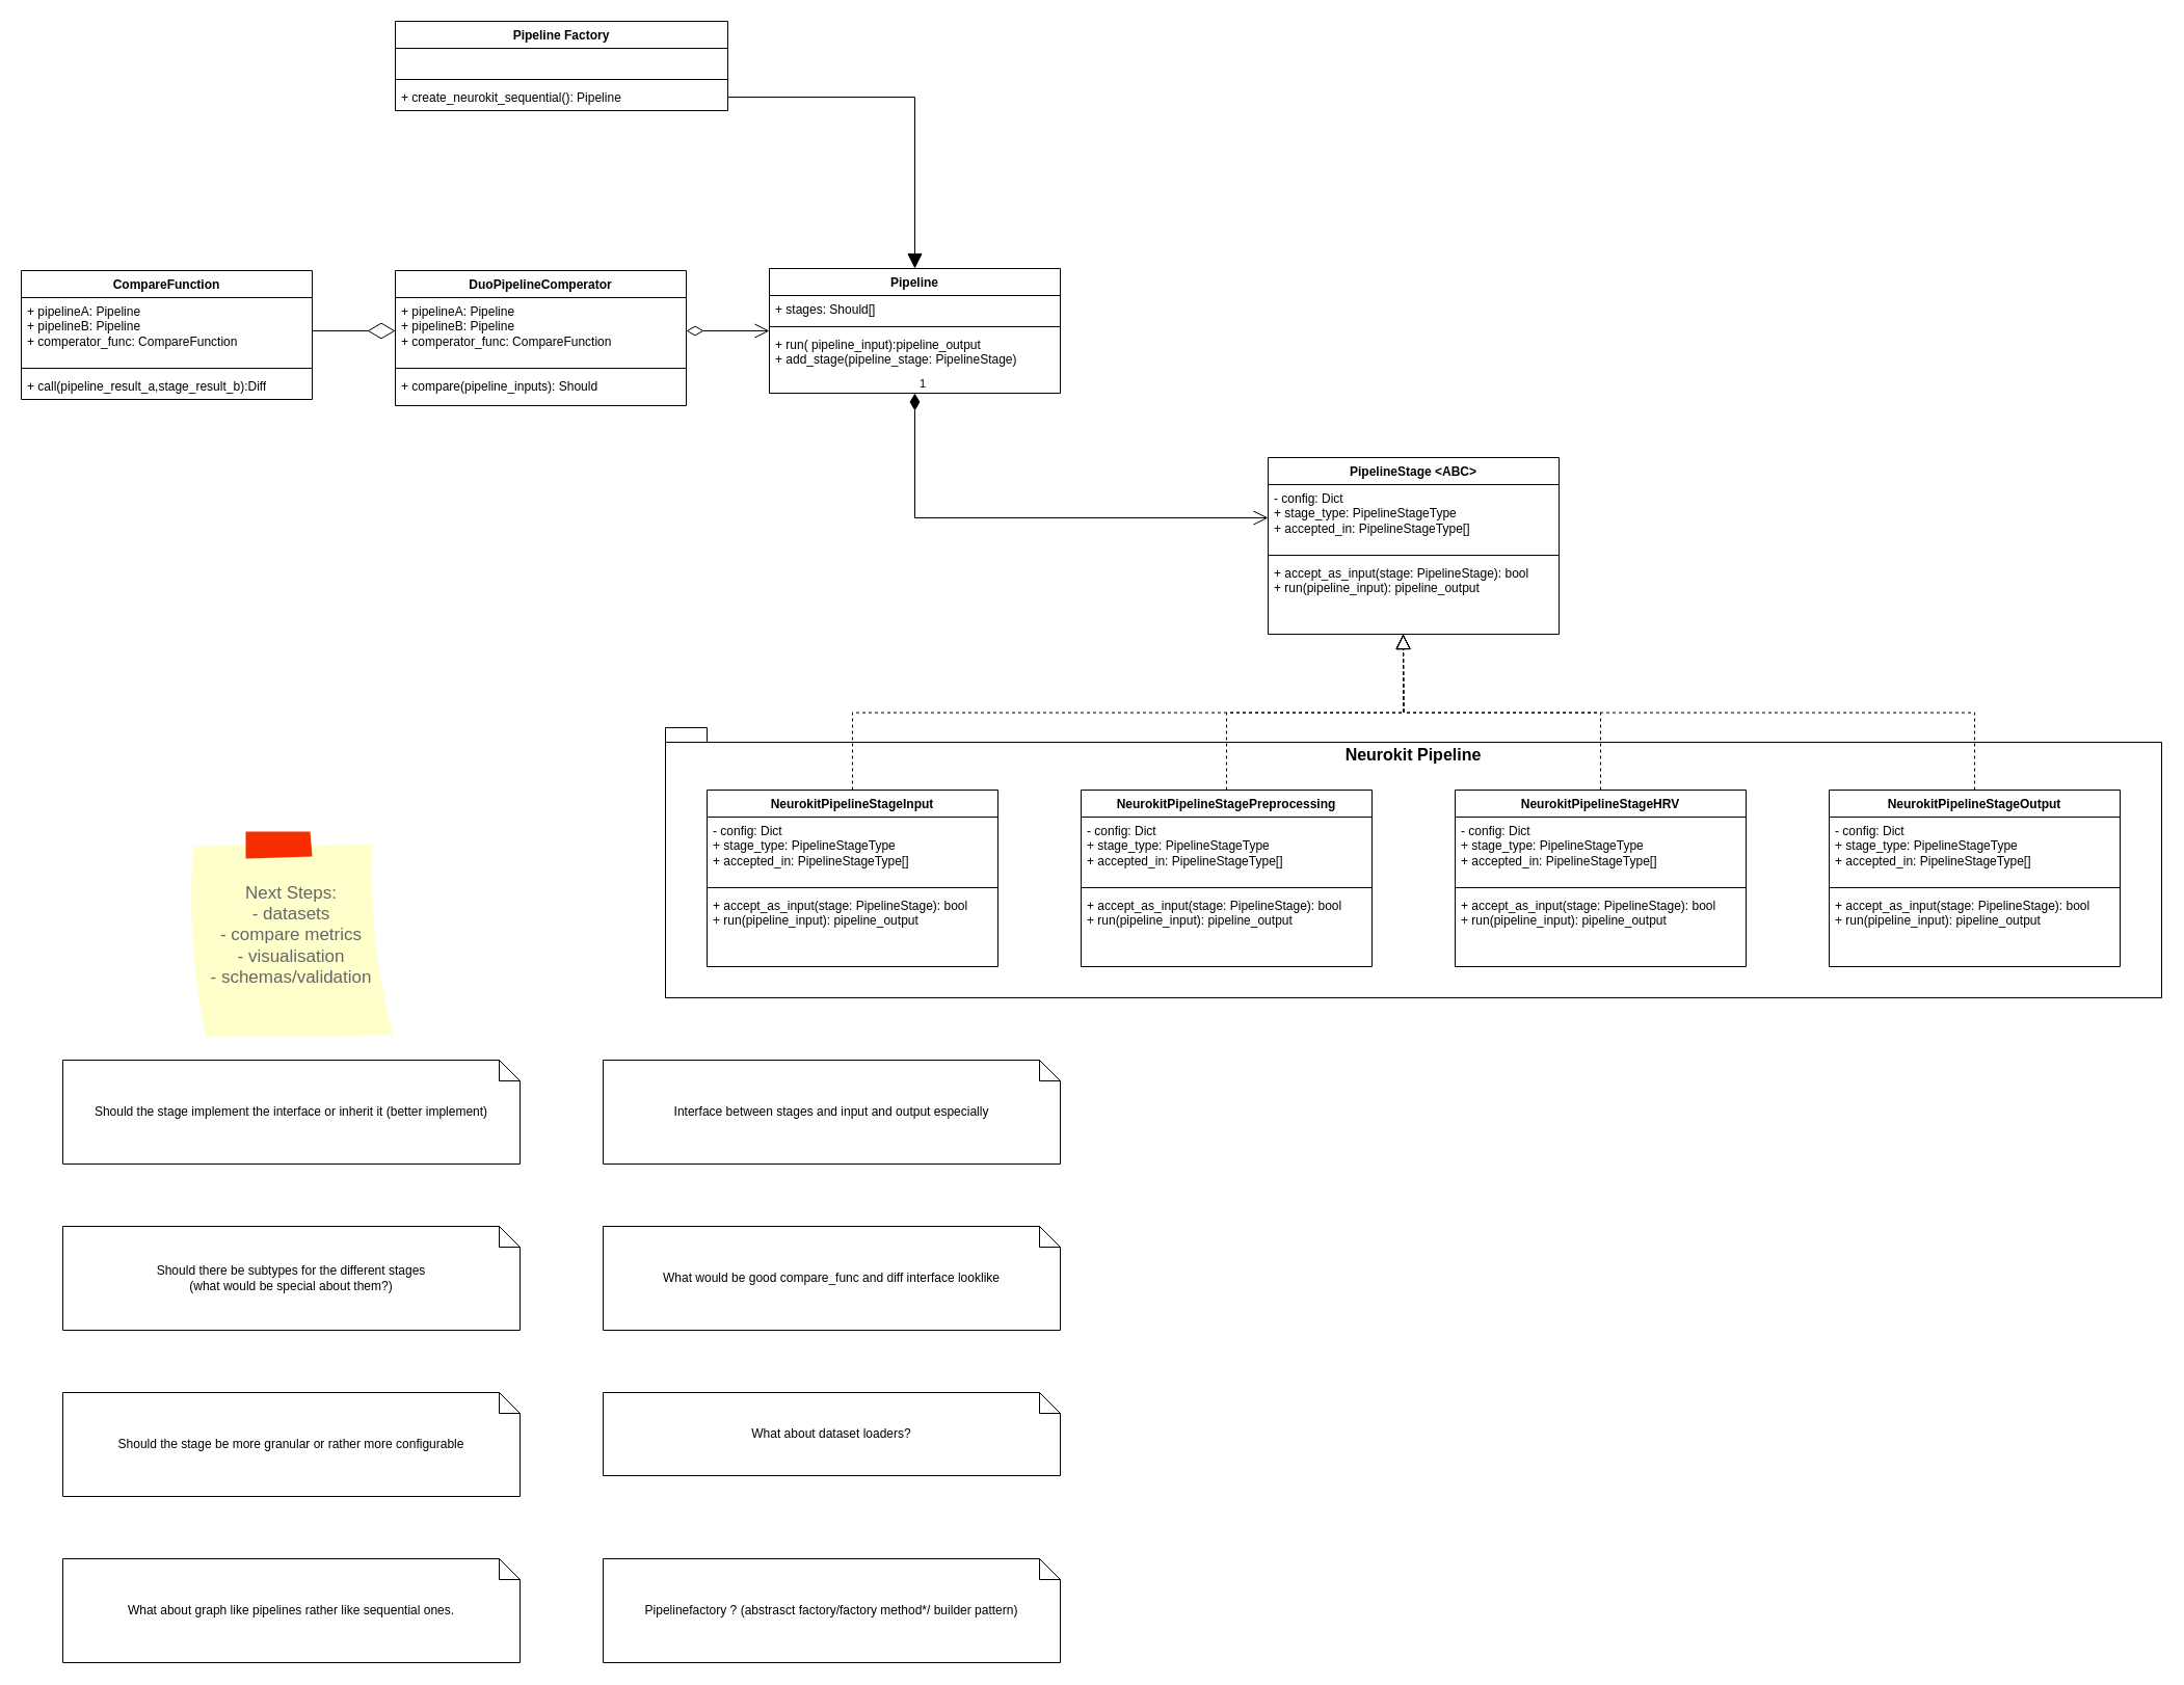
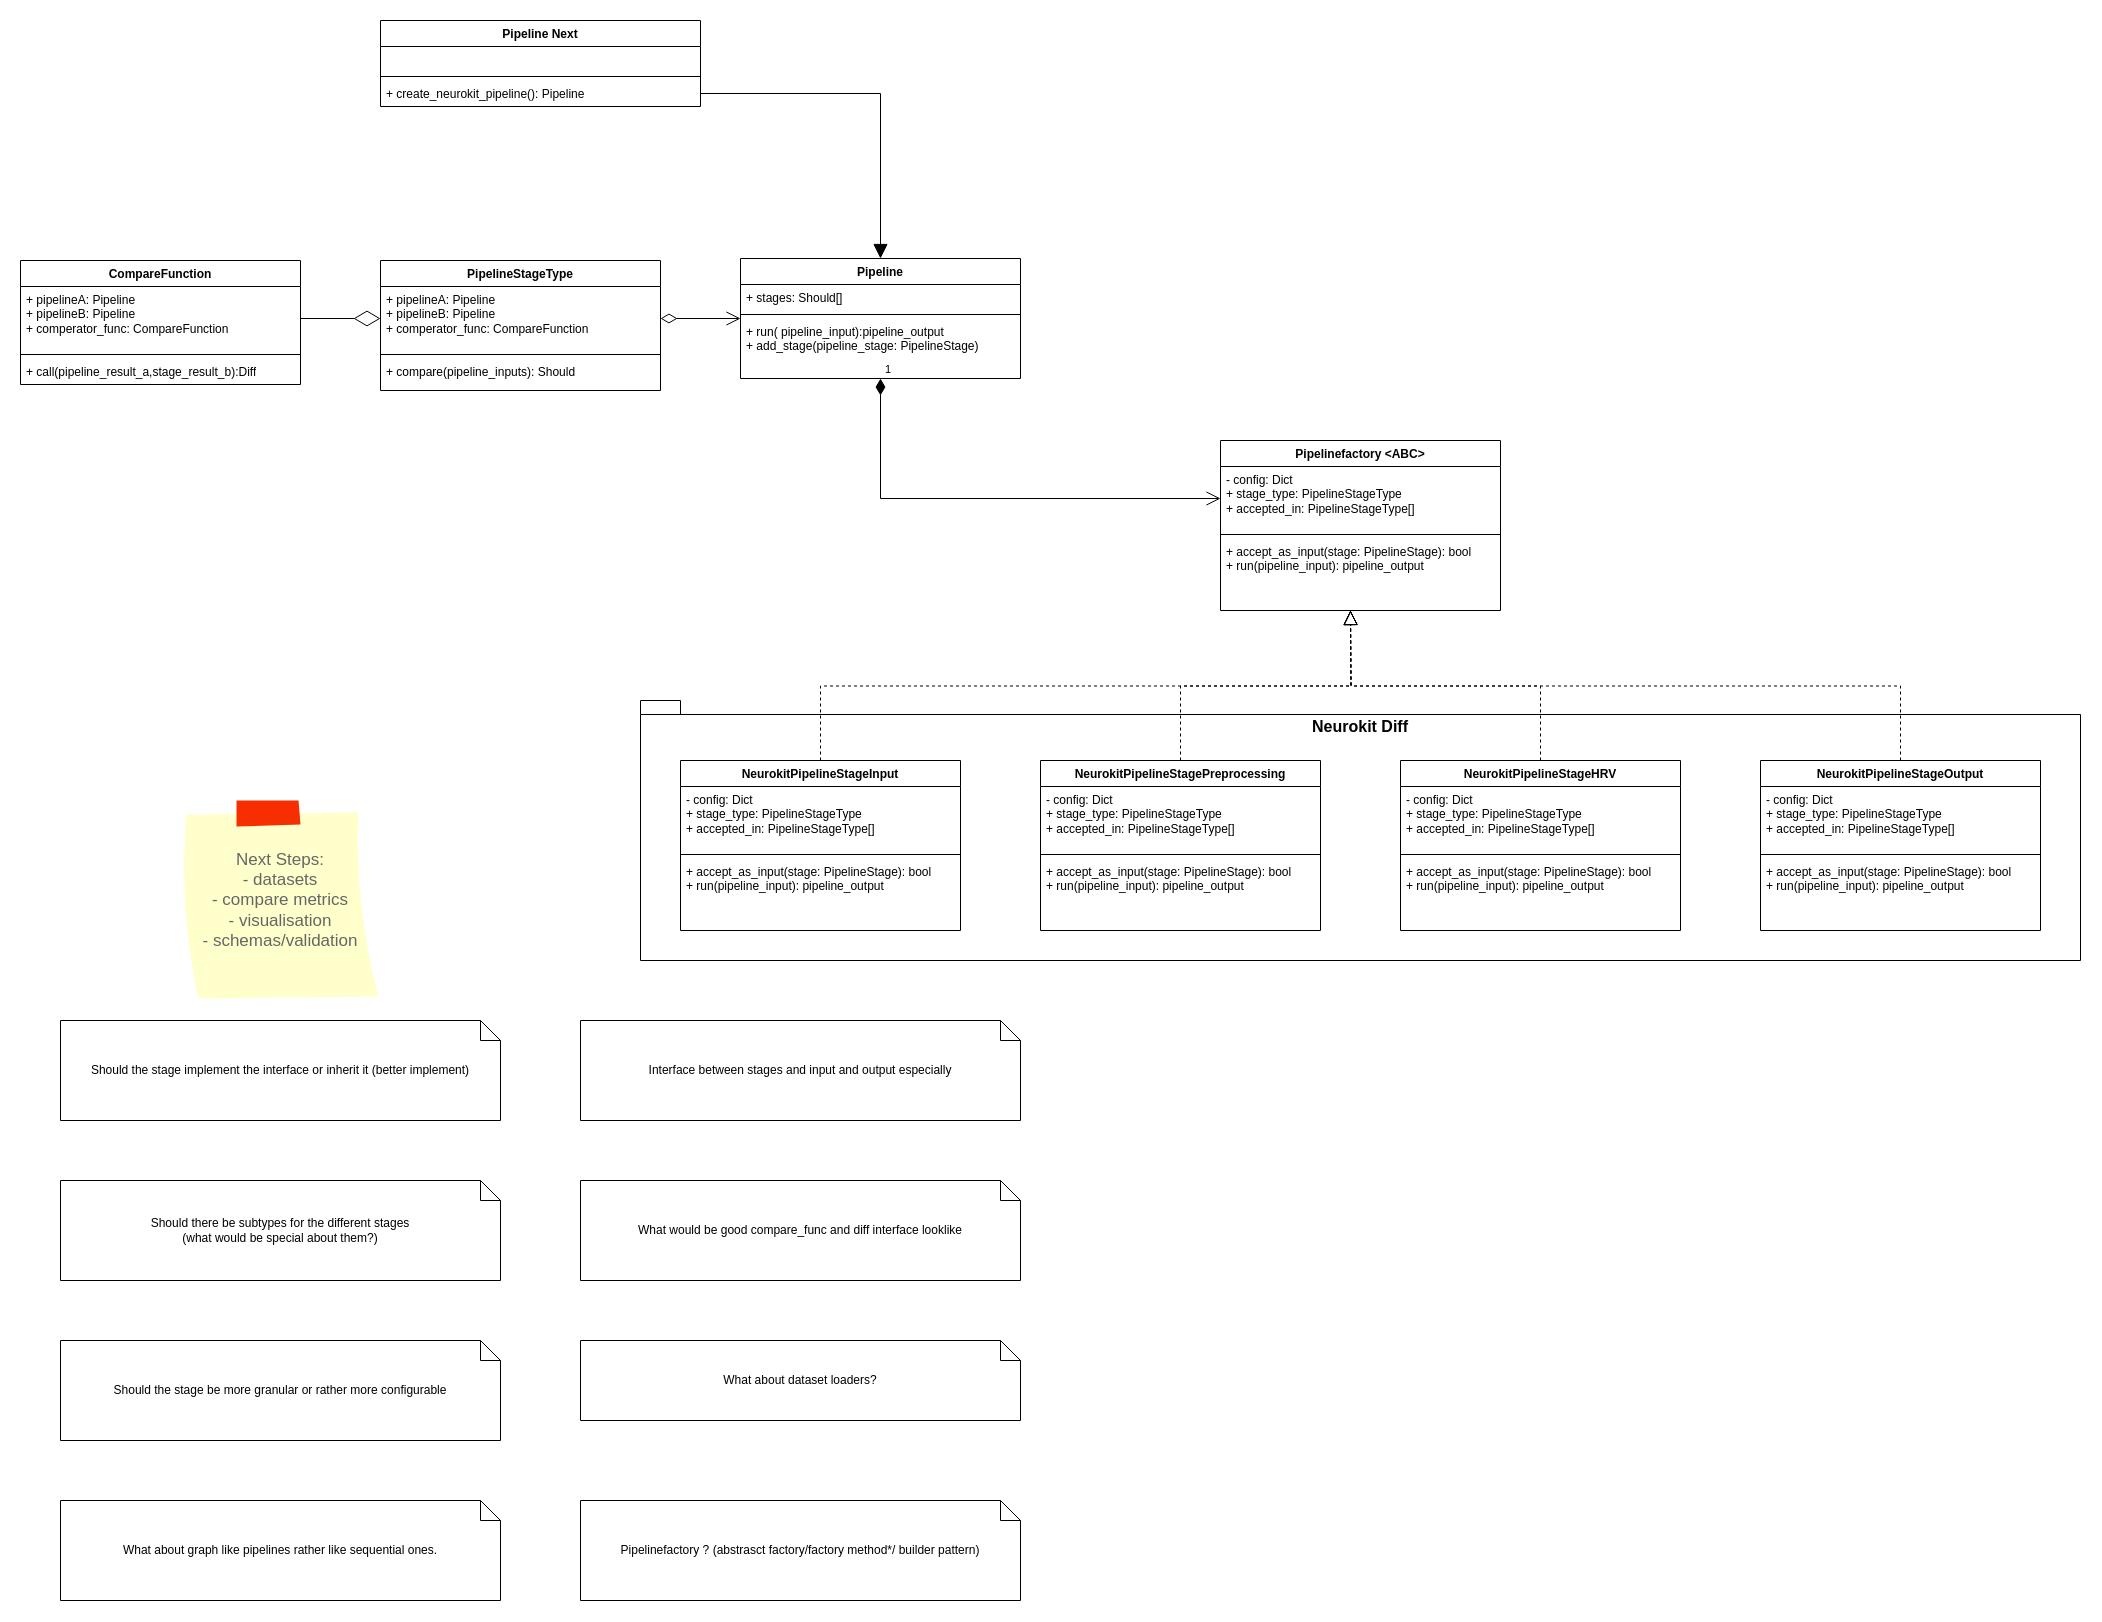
- <mxCell id="7" value="Pipeline Factory" style="swimlane;fontStyle=1;align=center;verticalAlign=top;childLayout=stackLayout;horizontal=1;startSize=26;horizontalStack=0;resizeParent=1;resizeParentMax=0;resizeLast=0;collapsible=1;marginBottom=0;whiteSpace=wrap;html=1;" parent="1" vertex="1"><mxGeometry x="380" y="20" width="320" height="86" as="geometry" /></mxCell>
+ <mxCell id="7" value="Pipeline Next" style="swimlane;fontStyle=1;align=center;verticalAlign=top;childLayout=stackLayout;horizontal=1;startSize=26;horizontalStack=0;resizeParent=1;resizeParentMax=0;resizeLast=0;collapsible=1;marginBottom=0;whiteSpace=wrap;html=1;" parent="1" vertex="1"><mxGeometry x="380" y="20" width="320" height="86" as="geometry" /></mxCell>
- <mxCell id="10" value="+ create_neurokit_sequential(): Pipeline" style="text;strokeColor=none;fillColor=none;align=left;verticalAlign=top;spacingLeft=4;spacingRight=4;overflow=hidden;rotatable=0;points=[[0,0.5],[1,0.5]];portConstraint=eastwest;whiteSpace=wrap;html=1;" parent="7" vertex="1"><mxGeometry y="60" width="320" height="26" as="geometry" /></mxCell>
+ <mxCell id="10" value="+ create_neurokit_pipeline(): Pipeline" style="text;strokeColor=none;fillColor=none;align=left;verticalAlign=top;spacingLeft=4;spacingRight=4;overflow=hidden;rotatable=0;points=[[0,0.5],[1,0.5]];portConstraint=eastwest;whiteSpace=wrap;html=1;" parent="7" vertex="1"><mxGeometry y="60" width="320" height="26" as="geometry" /></mxCell>
- <mxCell id="15" value="DuoPipelineComperator" style="swimlane;fontStyle=1;align=center;verticalAlign=top;childLayout=stackLayout;horizontal=1;startSize=26;horizontalStack=0;resizeParent=1;resizeParentMax=0;resizeLast=0;collapsible=1;marginBottom=0;whiteSpace=wrap;html=1;" vertex="1" parent="1"><mxGeometry x="380" y="260" width="280" height="130" as="geometry" /></mxCell>
+ <mxCell id="15" value="PipelineStageType" style="swimlane;fontStyle=1;align=center;verticalAlign=top;childLayout=stackLayout;horizontal=1;startSize=26;horizontalStack=0;resizeParent=1;resizeParentMax=0;resizeLast=0;collapsible=1;marginBottom=0;whiteSpace=wrap;html=1;" vertex="1" parent="1"><mxGeometry x="380" y="260" width="280" height="130" as="geometry" /></mxCell>
- <mxCell id="3" value="PipelineStage &amp;lt;ABC&amp;gt;" style="swimlane;fontStyle=1;align=center;verticalAlign=top;childLayout=stackLayout;horizontal=1;startSize=26;horizontalStack=0;resizeParent=1;resizeParentMax=0;resizeLast=0;collapsible=1;marginBottom=0;whiteSpace=wrap;html=1;" parent="1" vertex="1"><mxGeometry x="1220" y="440" width="280" height="170" as="geometry" /></mxCell>
+ <mxCell id="3" value="Pipelinefactory &amp;lt;ABC&amp;gt;" style="swimlane;fontStyle=1;align=center;verticalAlign=top;childLayout=stackLayout;horizontal=1;startSize=26;horizontalStack=0;resizeParent=1;resizeParentMax=0;resizeLast=0;collapsible=1;marginBottom=0;whiteSpace=wrap;html=1;" parent="1" vertex="1"><mxGeometry x="1220" y="440" width="280" height="170" as="geometry" /></mxCell>
- <mxCell id="2" value="Neurokit Pipeline" style="shape=folder;fontStyle=1;spacingTop=10;tabWidth=40;tabHeight=14;tabPosition=left;html=1;whiteSpace=wrap;verticalAlign=top;fontSize=16;" vertex="1" parent="1"><mxGeometry x="640" y="700" width="1440" height="260" as="geometry" /></mxCell>
+ <mxCell id="2" value="Neurokit Diff" style="shape=folder;fontStyle=1;spacingTop=10;tabWidth=40;tabHeight=14;tabPosition=left;html=1;whiteSpace=wrap;verticalAlign=top;fontSize=16;" vertex="1" parent="1"><mxGeometry x="640" y="700" width="1440" height="260" as="geometry" /></mxCell>
